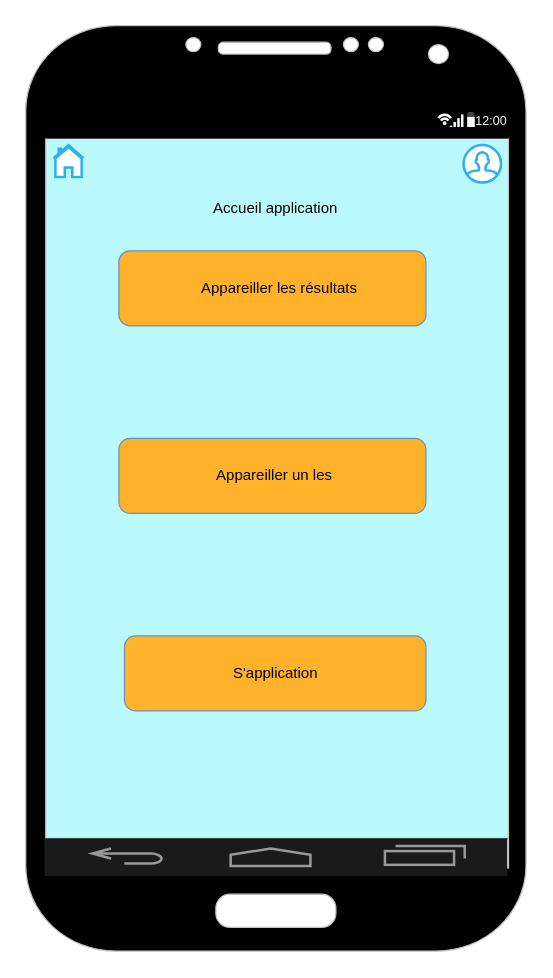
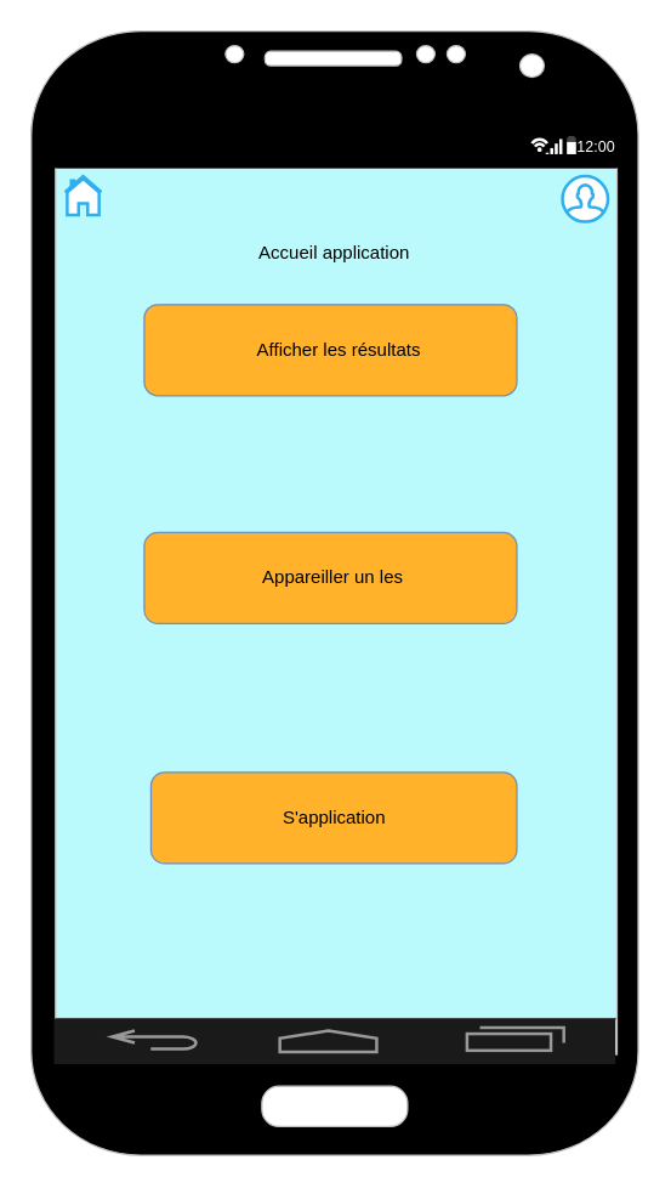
- <mxCell id="12" value="Appareiller les résultats" style="text;html=1;strokeColor=none;fillColor=none;align=center;verticalAlign=middle;whiteSpace=wrap;rounded=0;" parent="1" vertex="1"><mxGeometry x="83.15" y="220" width="280" height="20" as="geometry" /></mxCell>
+ <mxCell id="12" value="Afficher les résultats" style="text;html=1;strokeColor=none;fillColor=none;align=center;verticalAlign=middle;whiteSpace=wrap;rounded=0;" parent="1" vertex="1"><mxGeometry x="83.15" y="220" width="280" height="20" as="geometry" /></mxCell>
